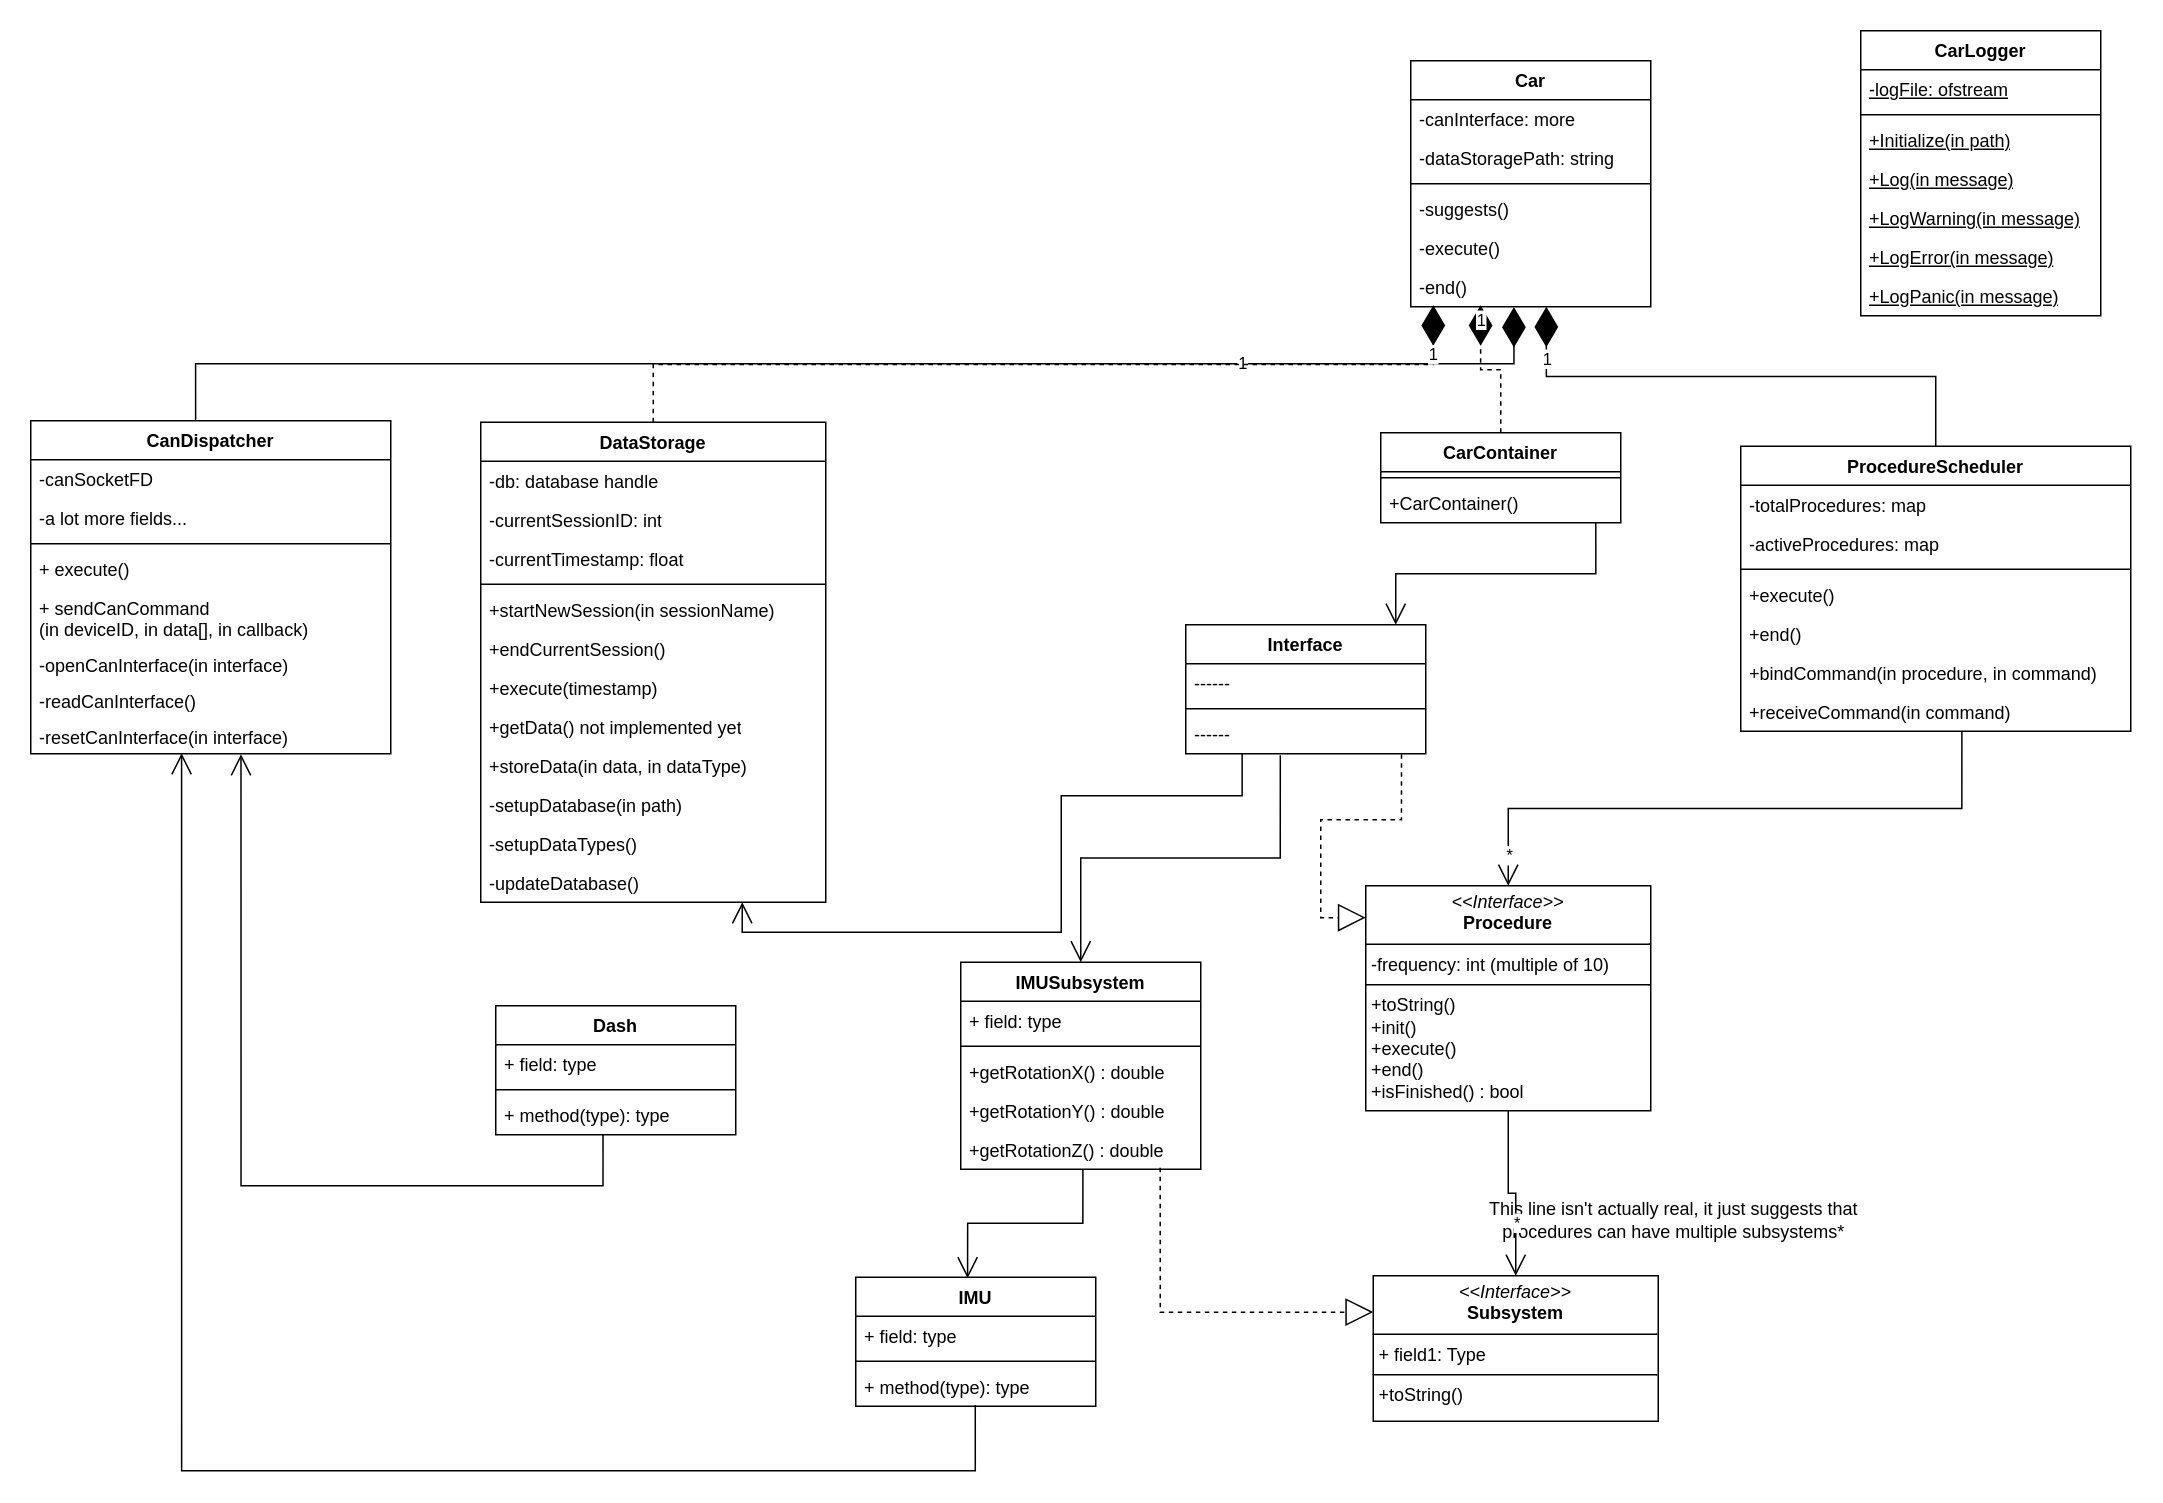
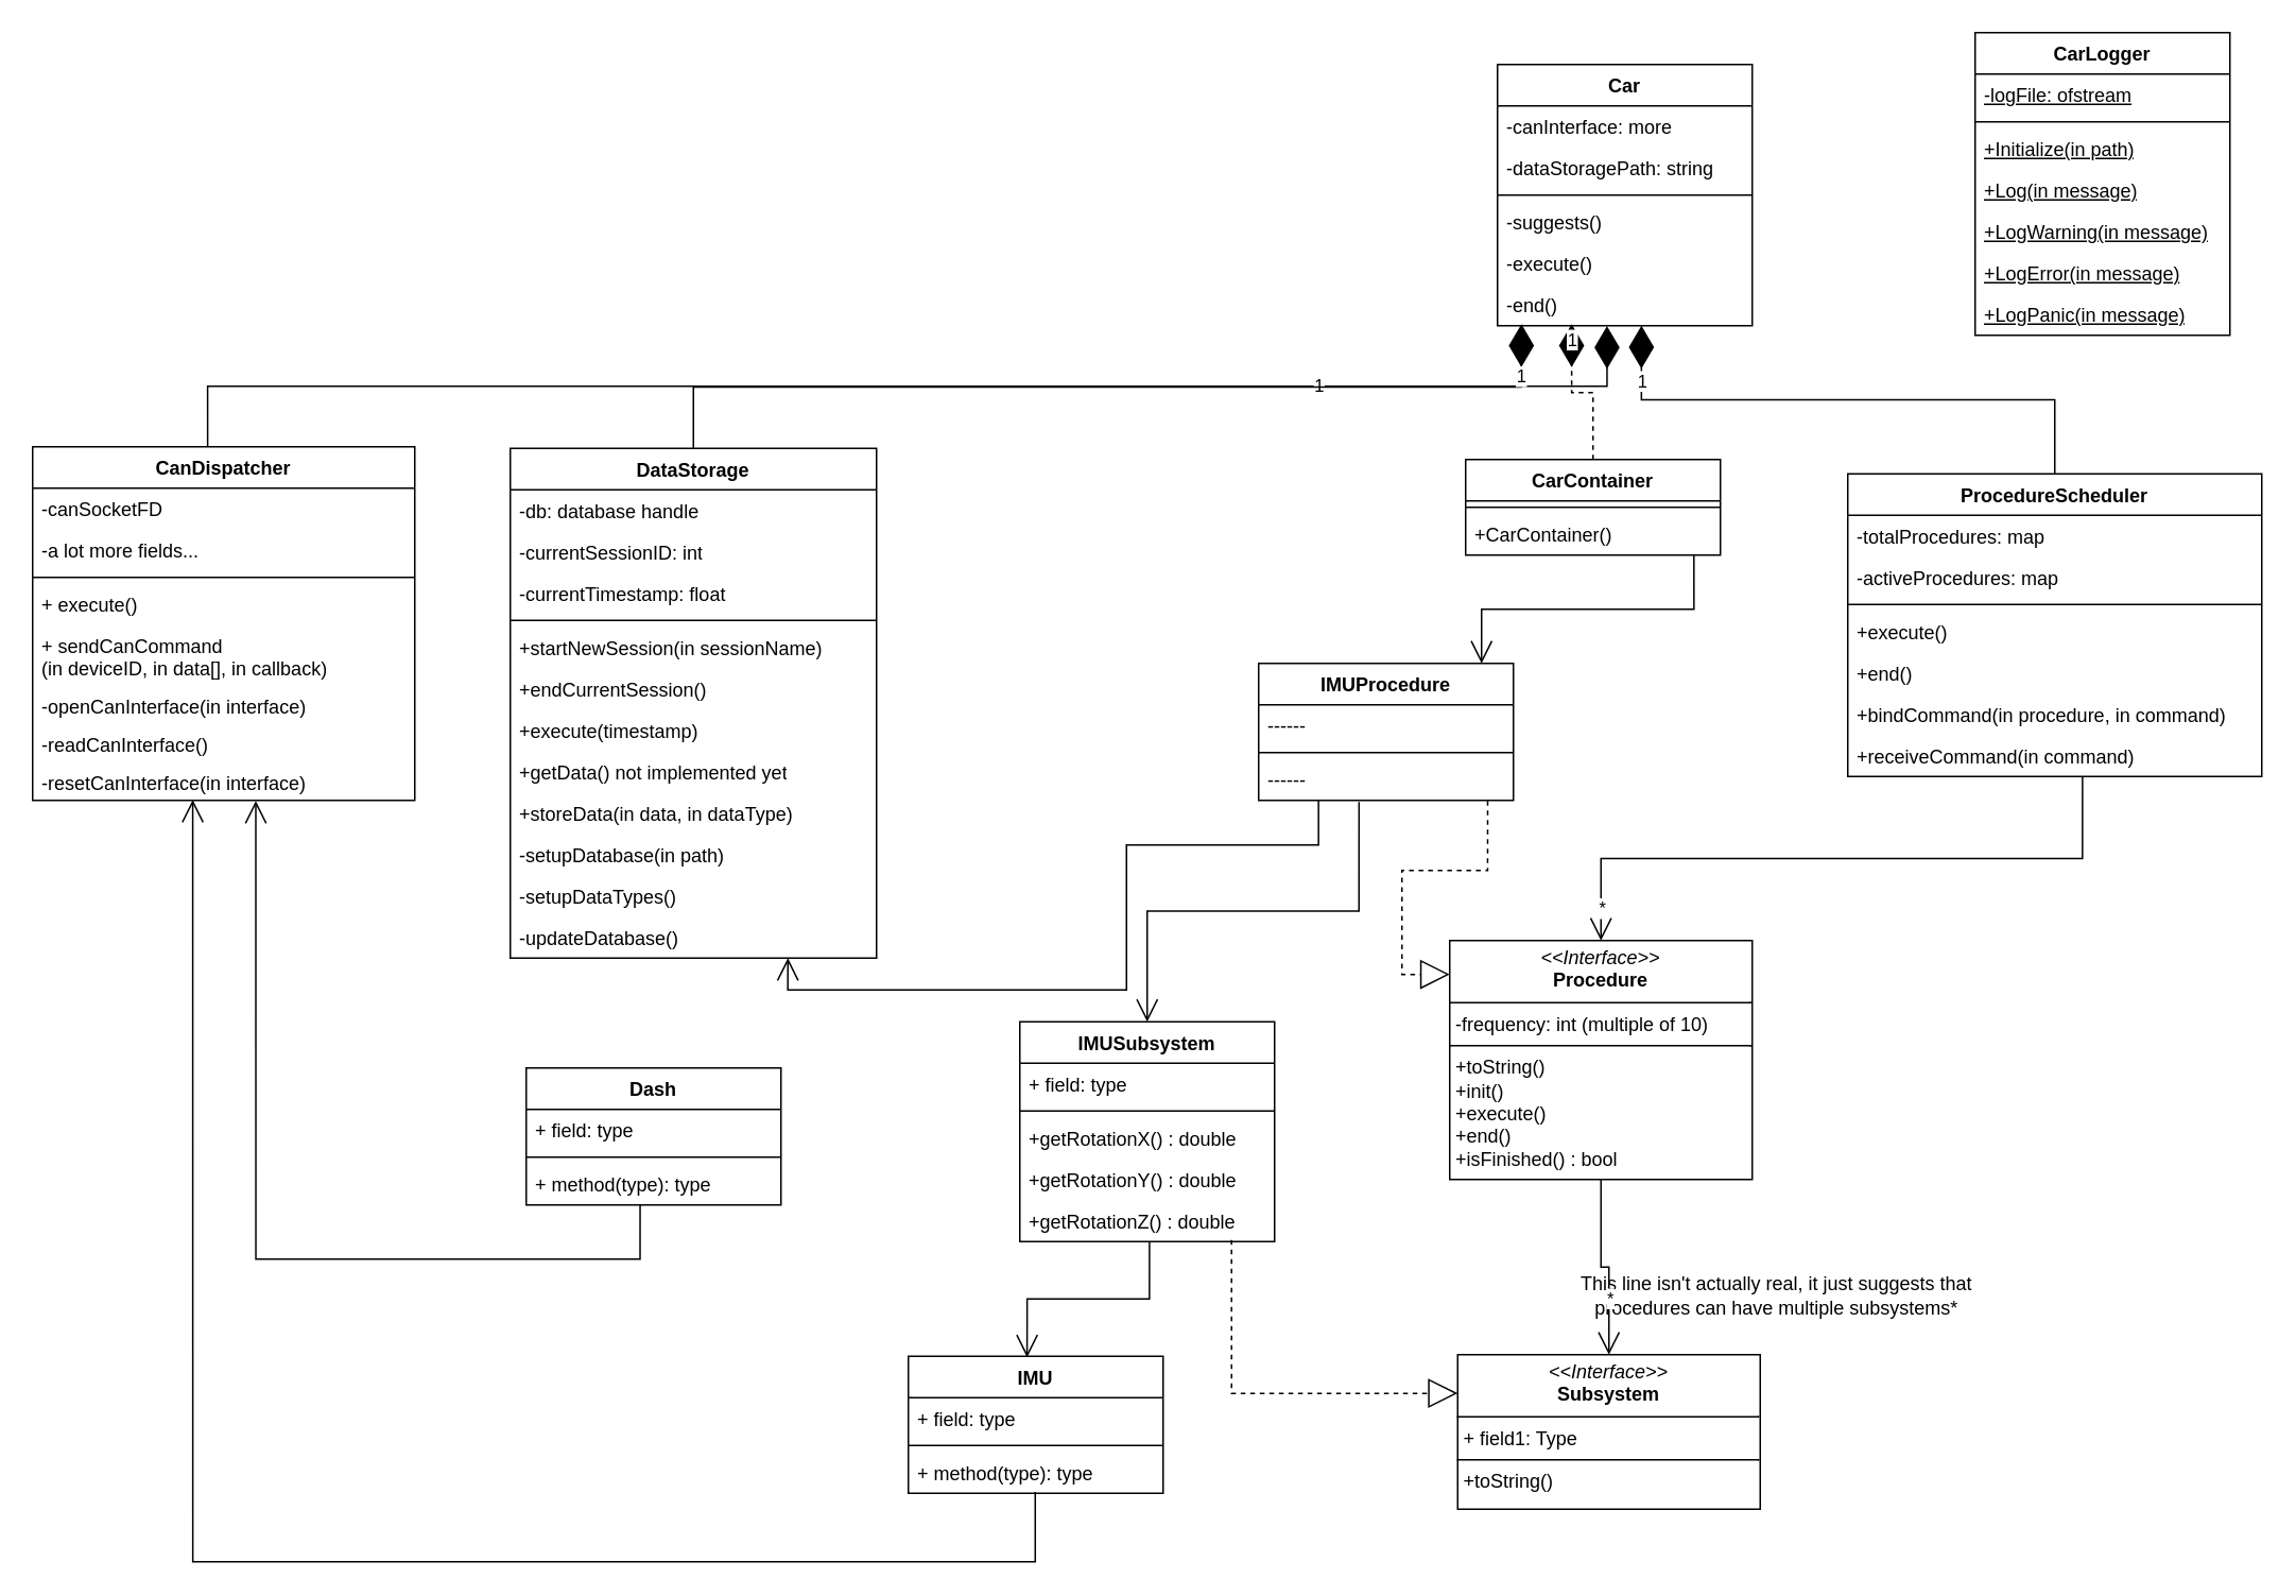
- <mxCell id="48" value="" style="endArrow=diamondThin;endFill=1;endSize=24;html=1;rounded=0;exitX=0.5;exitY=0;exitDx=0;exitDy=0;edgeStyle=orthogonalEdgeStyle;entryX=0.094;entryY=0.962;entryDx=0;entryDy=0;entryPerimeter=0;dashed=1;" parent="1" source="35" target="8" edge="1"><mxGeometry width="160" relative="1" as="geometry"><mxPoint x="1537" y="218" as="sourcePoint" /><mxPoint x="1330" y="100" as="targetPoint" /></mxGeometry></mxCell>
+ <mxCell id="48" value="" style="endArrow=diamondThin;endFill=1;endSize=24;html=1;rounded=0;exitX=0.5;exitY=0;exitDx=0;exitDy=0;edgeStyle=orthogonalEdgeStyle;entryX=0.094;entryY=0.962;entryDx=0;entryDy=0;entryPerimeter=0;" parent="1" source="35" target="8" edge="1"><mxGeometry width="160" relative="1" as="geometry"><mxPoint x="1537" y="218" as="sourcePoint" /><mxPoint x="1330" y="100" as="targetPoint" /></mxGeometry></mxCell>
- <mxCell id="73" value="Interface" style="swimlane;fontStyle=1;align=center;verticalAlign=top;childLayout=stackLayout;horizontal=1;startSize=26;horizontalStack=0;resizeParent=1;resizeParentMax=0;resizeLast=0;collapsible=1;marginBottom=0;whiteSpace=wrap;html=1;" parent="1" vertex="1"><mxGeometry x="790" y="416" width="160" height="86" as="geometry" /></mxCell>
+ <mxCell id="73" value="IMUProcedure" style="swimlane;fontStyle=1;align=center;verticalAlign=top;childLayout=stackLayout;horizontal=1;startSize=26;horizontalStack=0;resizeParent=1;resizeParentMax=0;resizeLast=0;collapsible=1;marginBottom=0;whiteSpace=wrap;html=1;" parent="1" vertex="1"><mxGeometry x="790" y="416" width="160" height="86" as="geometry" /></mxCell>
